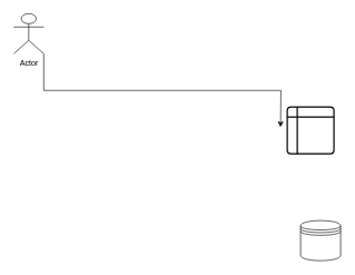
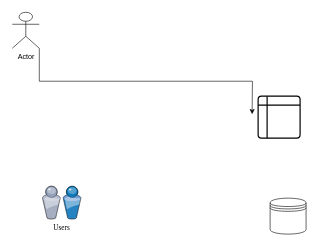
+ <mxCell id="2" value="Users" style="verticalLabelPosition=bottom;aspect=fixed;html=1;verticalAlign=top;strokeColor=none;shape=mxgraph.citrix.users;rounded=0;shadow=0;comic=0;fontFamily=Verdana;" parent="1" vertex="1"><mxGeometry x="70" y="310" width="64.5" height="55" as="geometry" /></mxCell>
